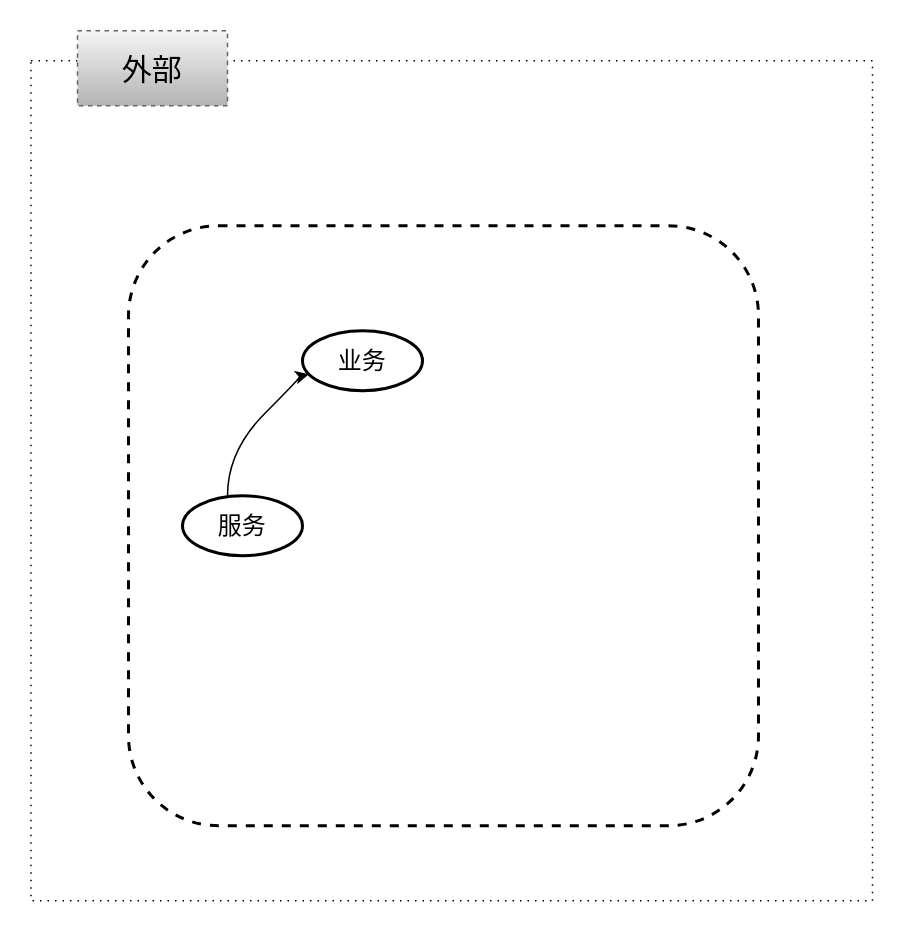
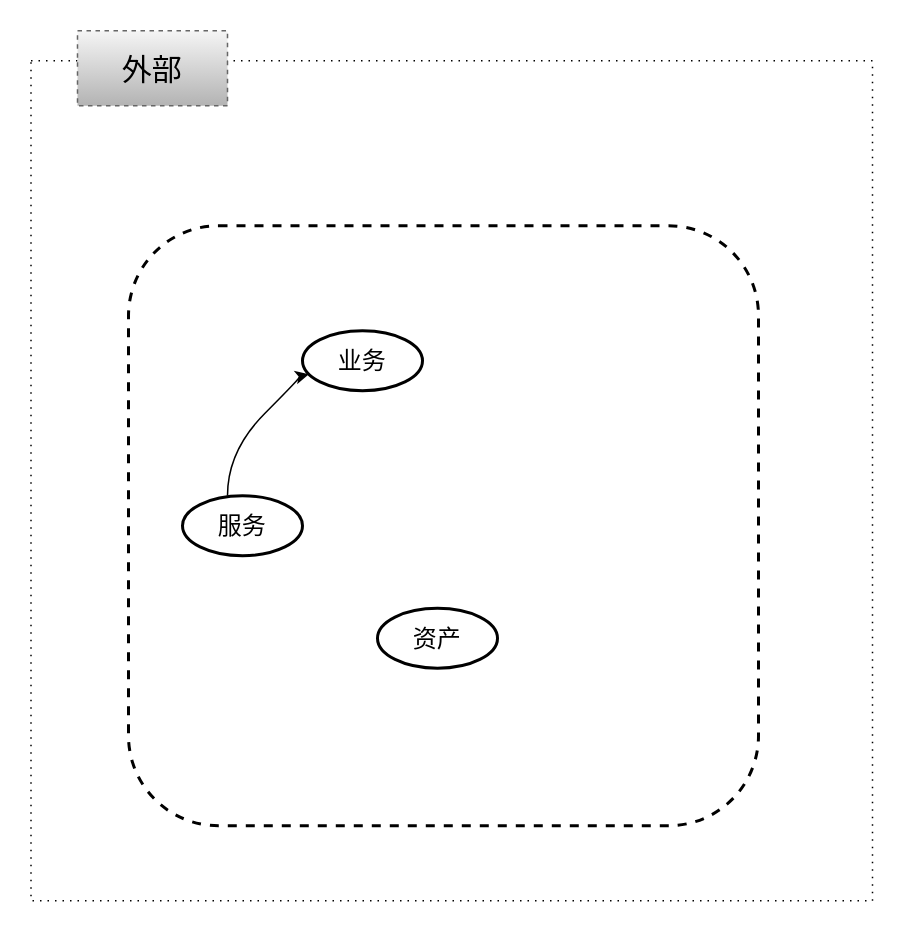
+ <mxCell id="7" value="资产" style="ellipse;whiteSpace=wrap;html=1;strokeWidth=2;gradientColor=none;fontSize=16;" vertex="1" parent="1"><mxGeometry x="251" y="405" width="80" height="40" as="geometry" /></mxCell>
